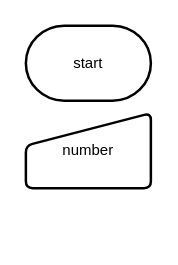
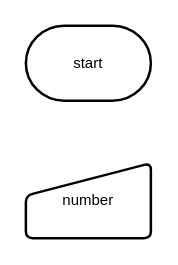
- <mxCell id="3" value="number" style="html=1;strokeWidth=2;shape=manualInput;whiteSpace=wrap;rounded=1;size=26;arcSize=11;" vertex="1" parent="1"><mxGeometry x="20" y="90" width="100" height="60" as="geometry" /></mxCell>
+ <mxCell id="3" value="number" style="html=1;strokeWidth=2;shape=manualInput;whiteSpace=wrap;rounded=1;size=26;arcSize=11;" vertex="1" parent="1"><mxGeometry x="20" y="130" width="100" height="60" as="geometry" /></mxCell>
